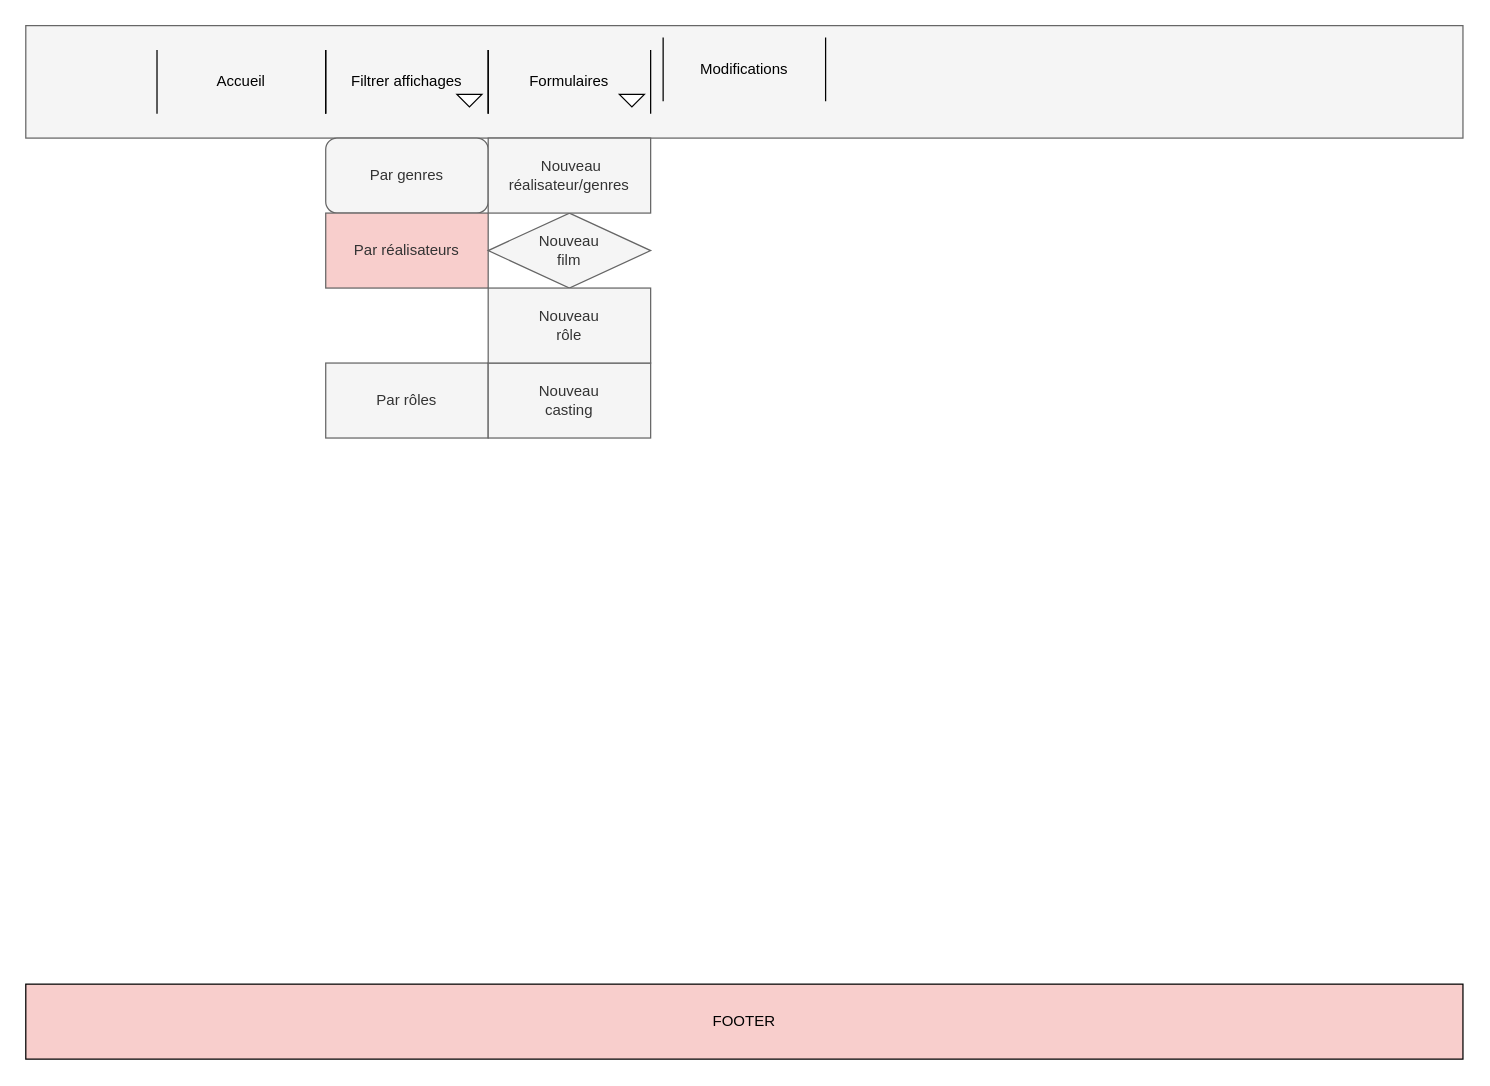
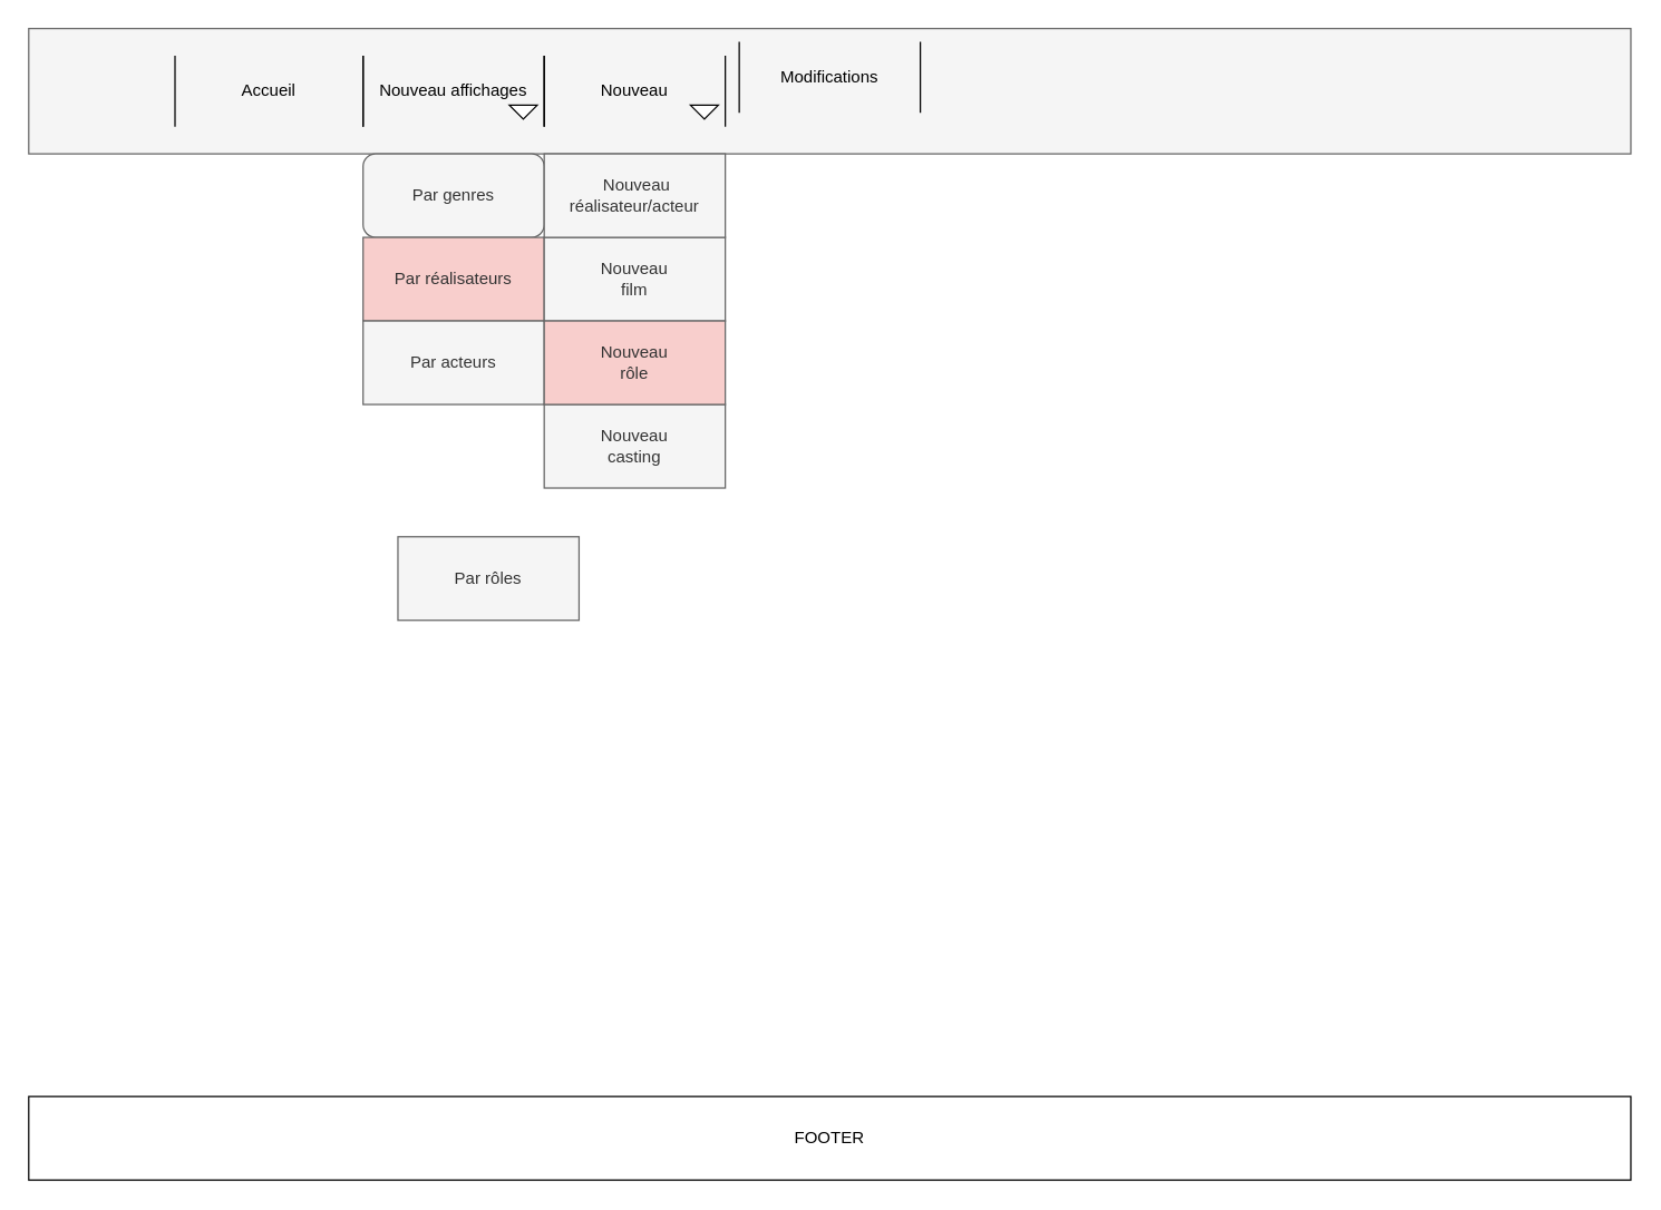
- <mxCell id="3" value="Filtrer affichages" style="shape=partialRectangle;whiteSpace=wrap;html=1;bottom=0;top=0;fillColor=none;" vertex="1" parent="1"><mxGeometry x="260" y="40" width="130" height="50" as="geometry" /></mxCell>
+ <mxCell id="3" value="Nouveau affichages" style="shape=partialRectangle;whiteSpace=wrap;html=1;bottom=0;top=0;fillColor=none;" vertex="1" parent="1"><mxGeometry x="260" y="40" width="130" height="50" as="geometry" /></mxCell>
- <mxCell id="4" value="Formulaires" style="shape=partialRectangle;whiteSpace=wrap;html=1;bottom=0;top=0;fillColor=none;" vertex="1" parent="1"><mxGeometry x="390" y="40" width="130" height="50" as="geometry" /></mxCell>
+ <mxCell id="4" value="Nouveau" style="shape=partialRectangle;whiteSpace=wrap;html=1;bottom=0;top=0;fillColor=none;" vertex="1" parent="1"><mxGeometry x="390" y="40" width="130" height="50" as="geometry" /></mxCell>
- <mxCell id="15" value="&amp;nbsp;Nouveau réalisateur/genres" style="rounded=0;whiteSpace=wrap;html=1;fillColor=#f5f5f5;fontColor=#333333;strokeColor=#666666;" vertex="1" parent="1"><mxGeometry x="390" y="110" width="130" height="60" as="geometry" /></mxCell>
+ <mxCell id="15" value="&amp;nbsp;Nouveau réalisateur/acteur" style="rounded=0;whiteSpace=wrap;html=1;fillColor=#f5f5f5;fontColor=#333333;strokeColor=#666666;" vertex="1" parent="1"><mxGeometry x="390" y="110" width="130" height="60" as="geometry" /></mxCell>
- <mxCell id="14" value="&lt;div&gt;Nouveau&lt;/div&gt;&lt;div&gt;film&lt;/div&gt;" style="rhombus;whiteSpace=wrap;html=1;fillColor=#f5f5f5;fontColor=#333333;strokeColor=#666666;" vertex="1" parent="1"><mxGeometry x="390" y="170" width="130" height="60" as="geometry" /></mxCell>
+ <mxCell id="14" value="&lt;div&gt;Nouveau&lt;/div&gt;&lt;div&gt;film&lt;/div&gt;" style="rounded=0;whiteSpace=wrap;html=1;fillColor=#f5f5f5;fontColor=#333333;strokeColor=#666666;" vertex="1" parent="1"><mxGeometry x="390" y="170" width="130" height="60" as="geometry" /></mxCell>
+ <mxCell id="12" value="Par acteurs" style="rounded=0;whiteSpace=wrap;html=1;fillColor=#f5f5f5;fontColor=#333333;strokeColor=#666666;" vertex="1" parent="1"><mxGeometry x="260" y="230" width="130" height="60" as="geometry" /></mxCell>
- <mxCell id="17" value="&lt;div&gt;Nouveau&lt;/div&gt;&lt;div&gt;rôle&lt;br&gt;&lt;/div&gt;" style="rounded=0;whiteSpace=wrap;html=1;fillColor=#f5f5f5;fontColor=#333333;strokeColor=#666666;" vertex="1" parent="1"><mxGeometry x="390" y="230" width="130" height="60" as="geometry" /></mxCell>
+ <mxCell id="17" value="&lt;div&gt;Nouveau&lt;/div&gt;&lt;div&gt;rôle&lt;br&gt;&lt;/div&gt;" style="rounded=0;whiteSpace=wrap;html=1;fillColor=#f8cecc;fontColor=#333333;strokeColor=#666666;" vertex="1" parent="1"><mxGeometry x="390" y="230" width="130" height="60" as="geometry" /></mxCell>
- <mxCell id="13" value="Par rôles" style="rounded=0;whiteSpace=wrap;html=1;fillColor=#f5f5f5;fontColor=#333333;strokeColor=#666666;" vertex="1" parent="1"><mxGeometry x="260" y="290" width="130" height="60" as="geometry" /></mxCell>
+ <mxCell id="13" value="Par rôles" style="rounded=0;whiteSpace=wrap;html=1;fillColor=#f5f5f5;fontColor=#333333;strokeColor=#666666;" vertex="1" parent="1"><mxGeometry x="285" y="385" width="130" height="60" as="geometry" /></mxCell>
- <mxCell id="9" value="FOOTER" style="rounded=0;whiteSpace=wrap;html=1;resizeWidth=0;fillColor=#f8cecc;" vertex="1" parent="1"><mxGeometry x="20" y="787" width="1150" height="60" as="geometry" /></mxCell>
+ <mxCell id="9" value="FOOTER" style="rounded=0;whiteSpace=wrap;html=1;resizeWidth=0;" vertex="1" parent="1"><mxGeometry x="20" y="787" width="1150" height="60" as="geometry" /></mxCell>
